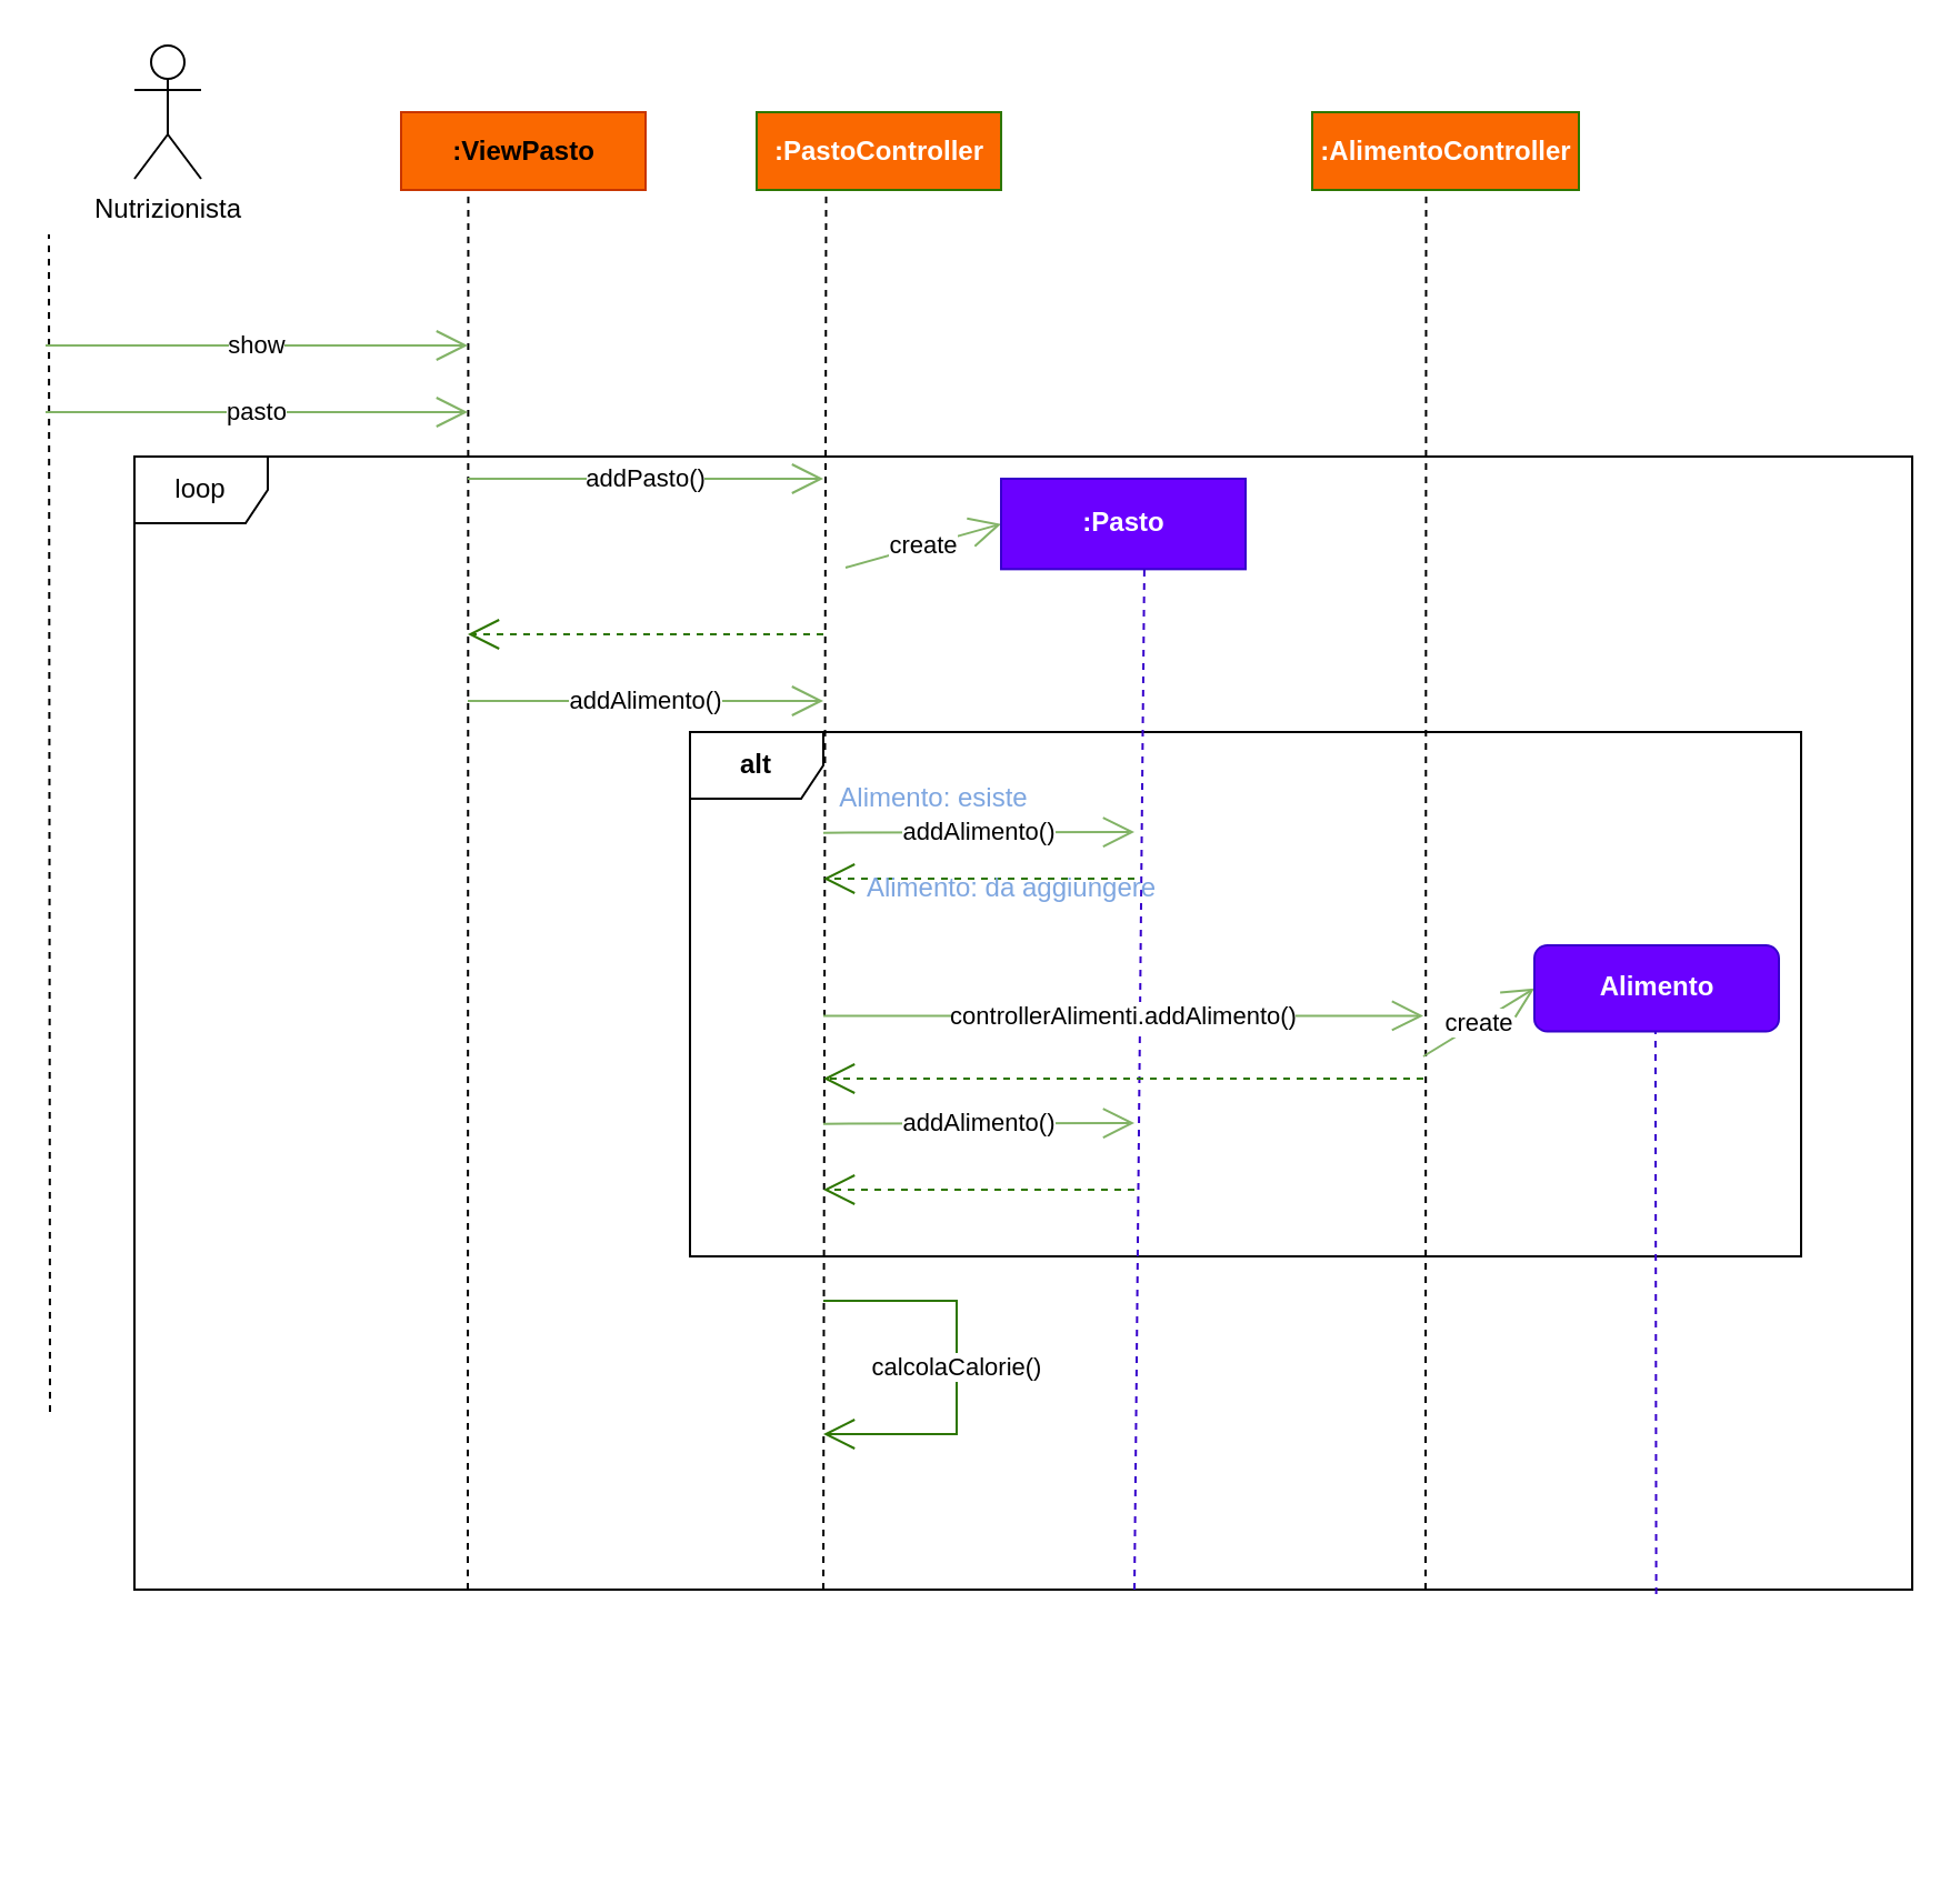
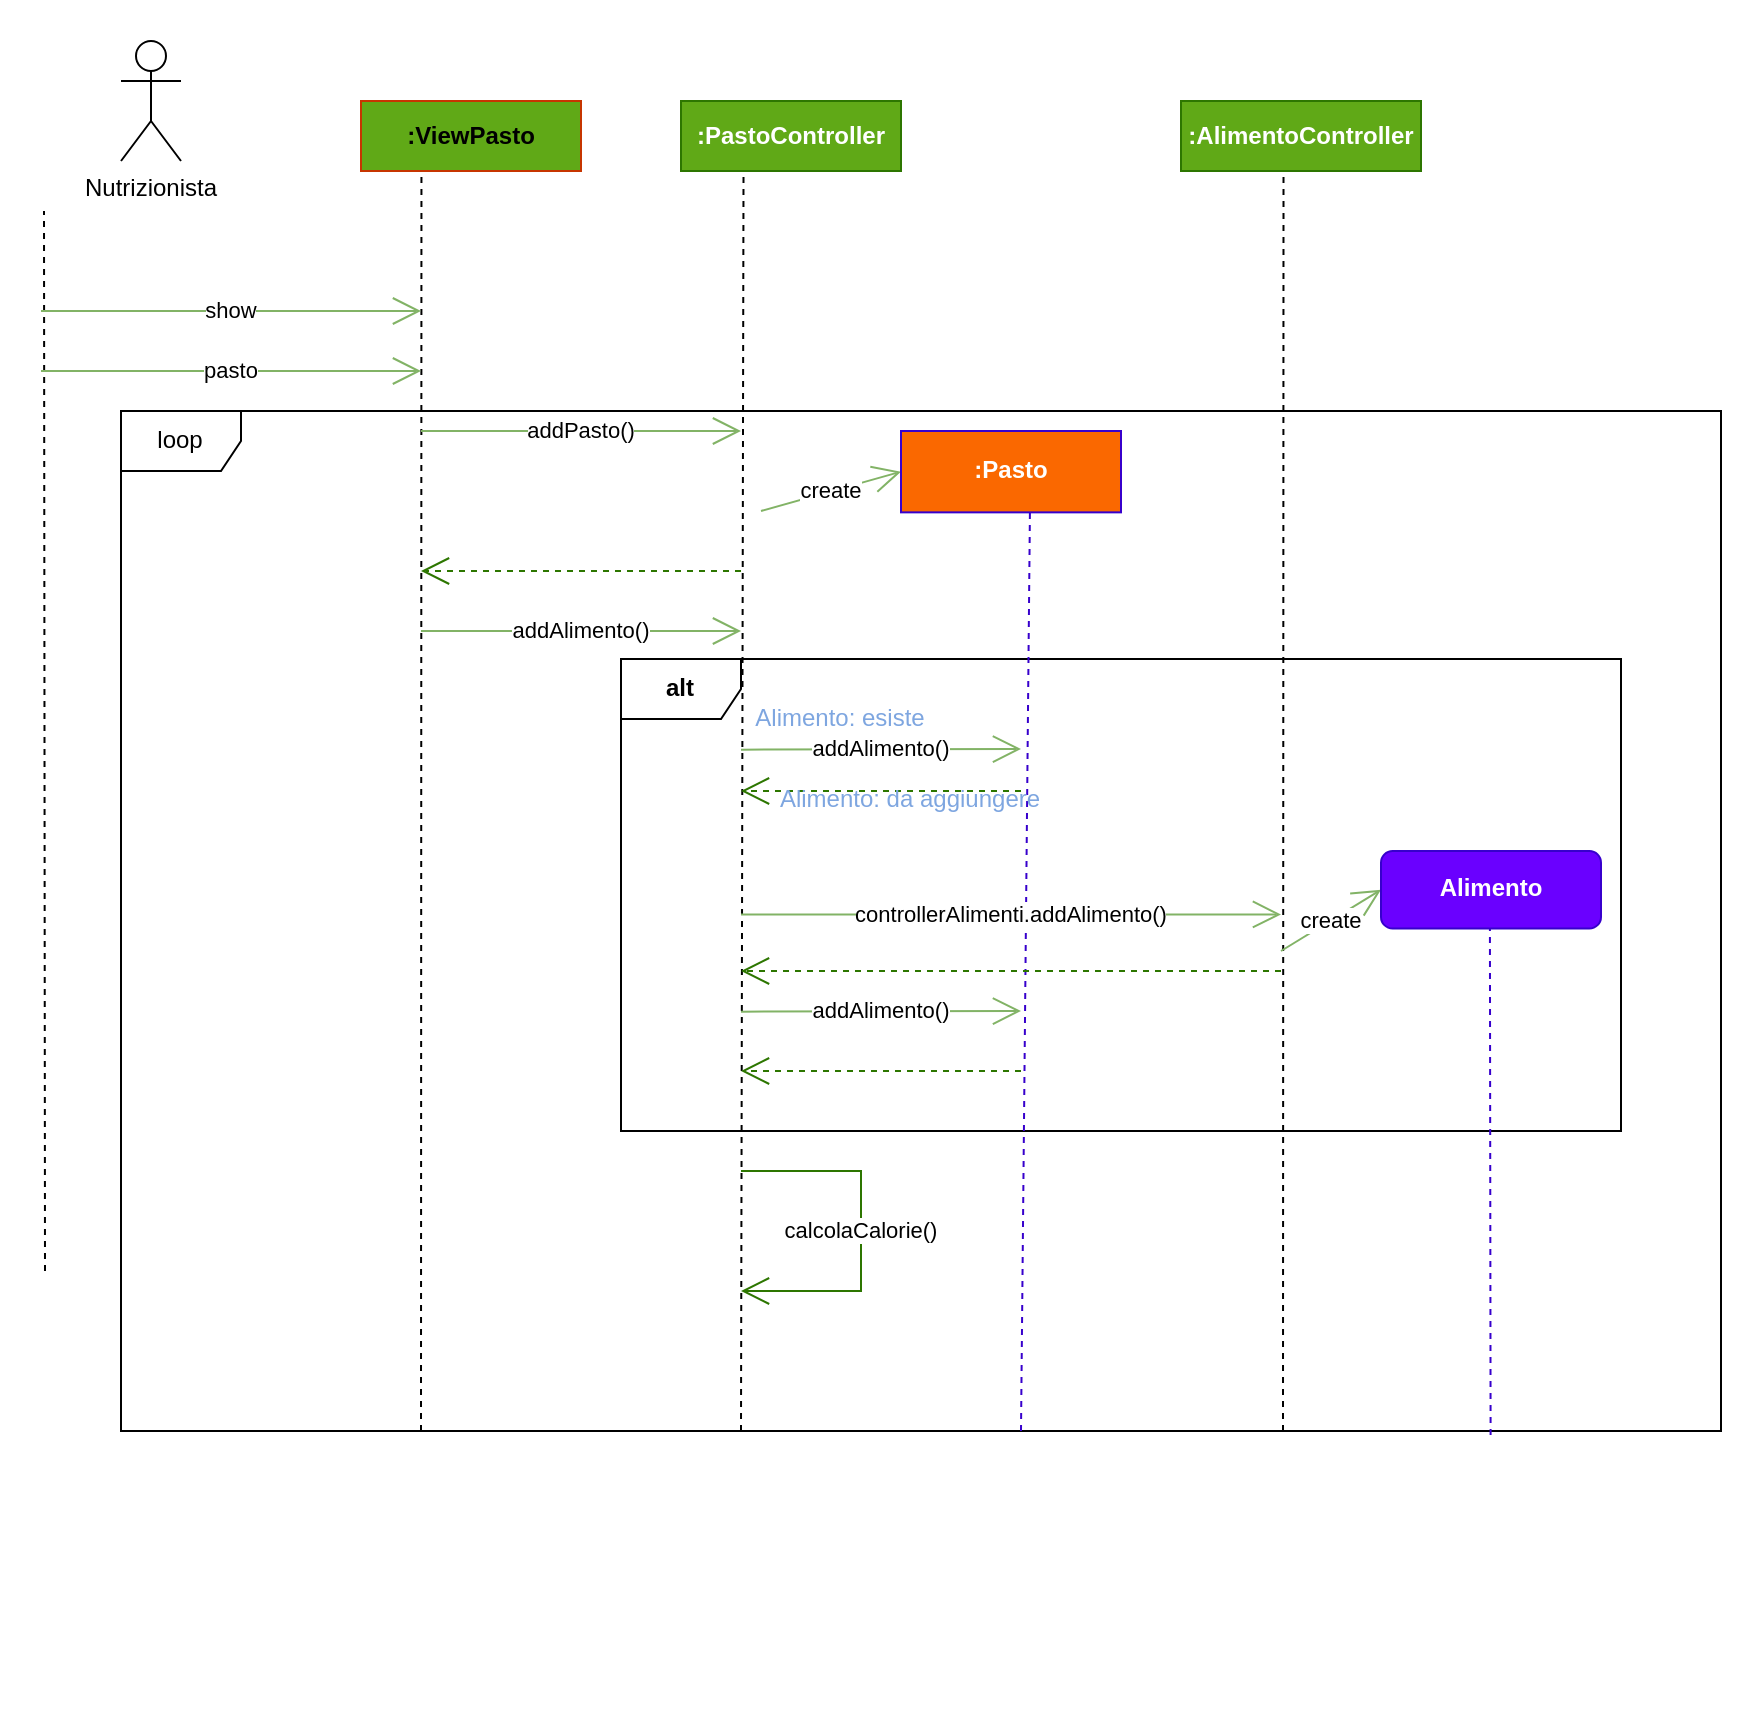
- <mxCell id="8" value="&lt;b&gt;:ViewPasto&lt;/b&gt;" style="html=1;fillColor=#fa6800;fontColor=#000000;strokeColor=#C73500;" parent="1" vertex="1"><mxGeometry x="180" y="50" width="110" height="35" as="geometry" /></mxCell>
+ <mxCell id="8" value="&lt;b&gt;:ViewPasto&lt;/b&gt;" style="html=1;fillColor=#60a917;fontColor=#000000;strokeColor=#C73500;" parent="1" vertex="1"><mxGeometry x="180" y="50" width="110" height="35" as="geometry" /></mxCell>
- <mxCell id="7" value="&lt;b&gt;:PastoController&lt;/b&gt;" style="html=1;fillColor=#fa6800;fontColor=#ffffff;strokeColor=#2D7600;" parent="1" vertex="1"><mxGeometry x="340" y="50" width="110" height="35" as="geometry" /></mxCell>
+ <mxCell id="7" value="&lt;b&gt;:PastoController&lt;/b&gt;" style="html=1;fillColor=#60a917;fontColor=#ffffff;strokeColor=#2D7600;" parent="1" vertex="1"><mxGeometry x="340" y="50" width="110" height="35" as="geometry" /></mxCell>
- <mxCell id="20" value="&lt;b&gt;:AlimentoController&lt;/b&gt;" style="html=1;fillColor=#fa6800;fontColor=#ffffff;strokeColor=#2D7600;" parent="1" vertex="1"><mxGeometry x="590" y="50" width="120" height="35" as="geometry" /></mxCell>
+ <mxCell id="20" value="&lt;b&gt;:AlimentoController&lt;/b&gt;" style="html=1;fillColor=#60a917;fontColor=#ffffff;strokeColor=#2D7600;" parent="1" vertex="1"><mxGeometry x="590" y="50" width="120" height="35" as="geometry" /></mxCell>
- <mxCell id="26" value="&lt;b&gt;:Pasto&lt;/b&gt;" style="html=1;fillColor=#6a00ff;fontColor=#ffffff;strokeColor=#3700CC;" parent="1" vertex="1"><mxGeometry x="450" y="215" width="110" height="40.676" as="geometry" /></mxCell>
+ <mxCell id="26" value="&lt;b&gt;:Pasto&lt;/b&gt;" style="html=1;fillColor=#fa6800;fontColor=#ffffff;strokeColor=#3700CC;" parent="1" vertex="1"><mxGeometry x="450" y="215" width="110" height="40.676" as="geometry" /></mxCell>
